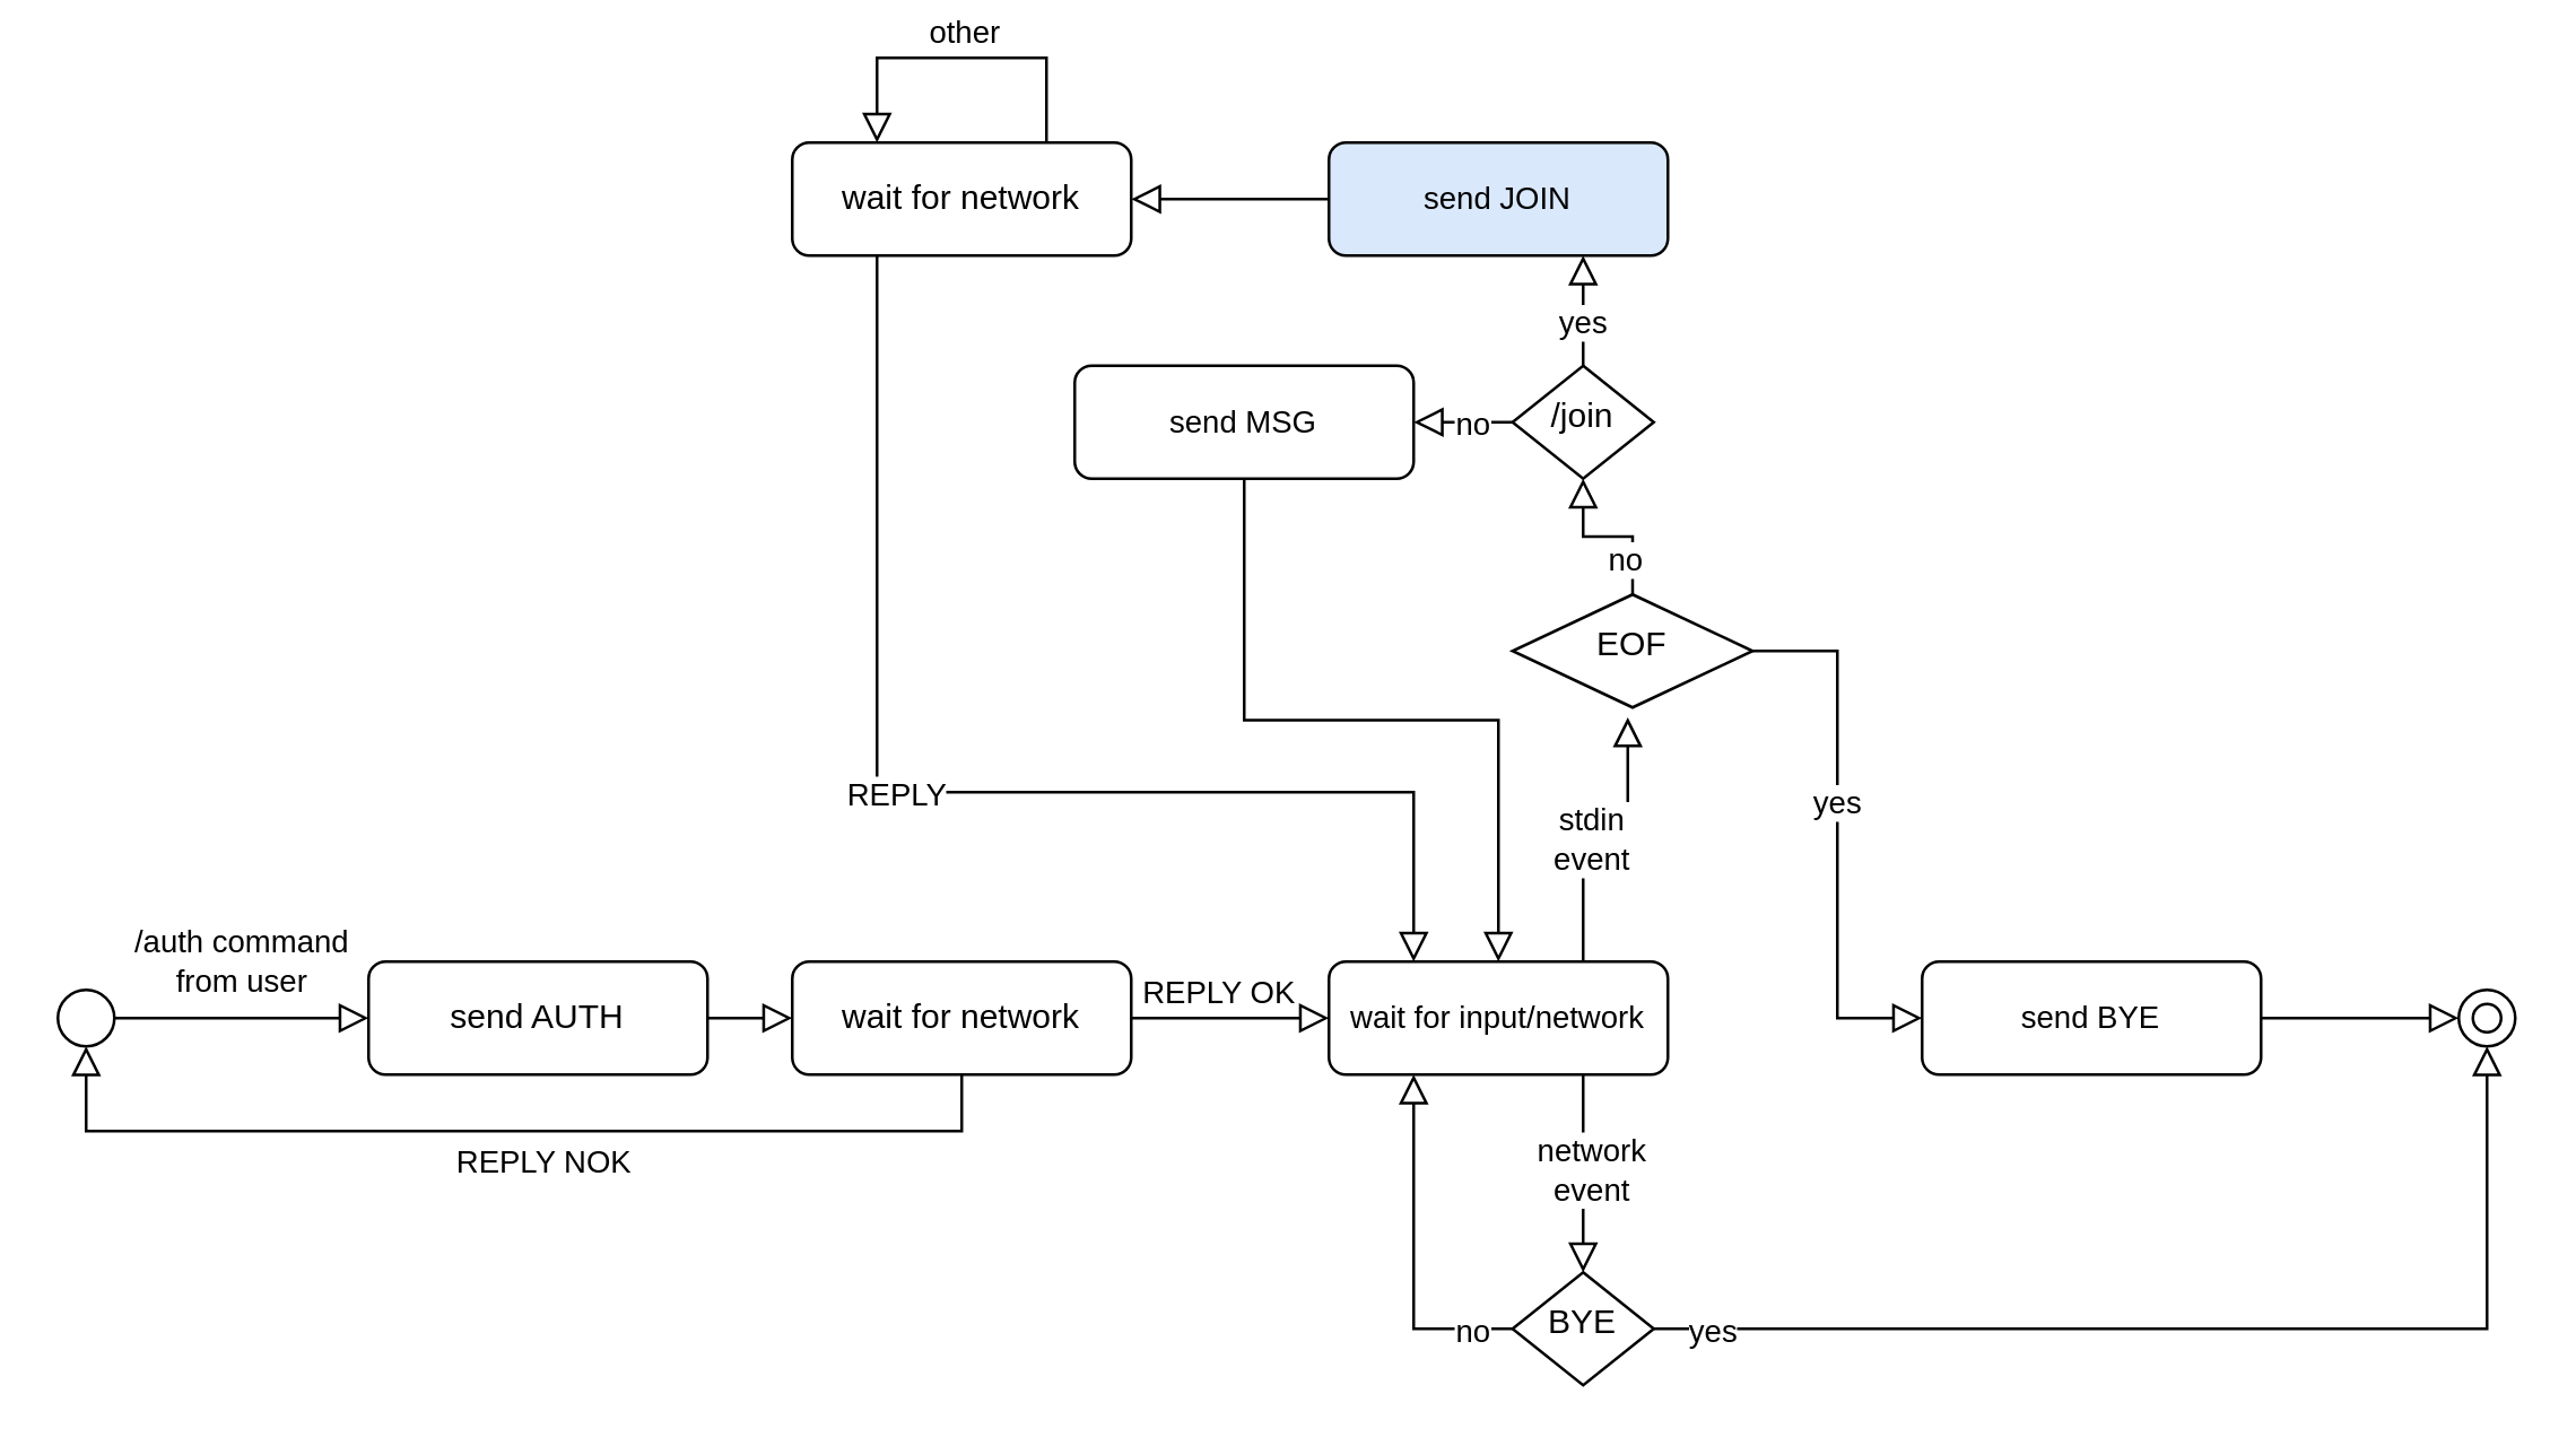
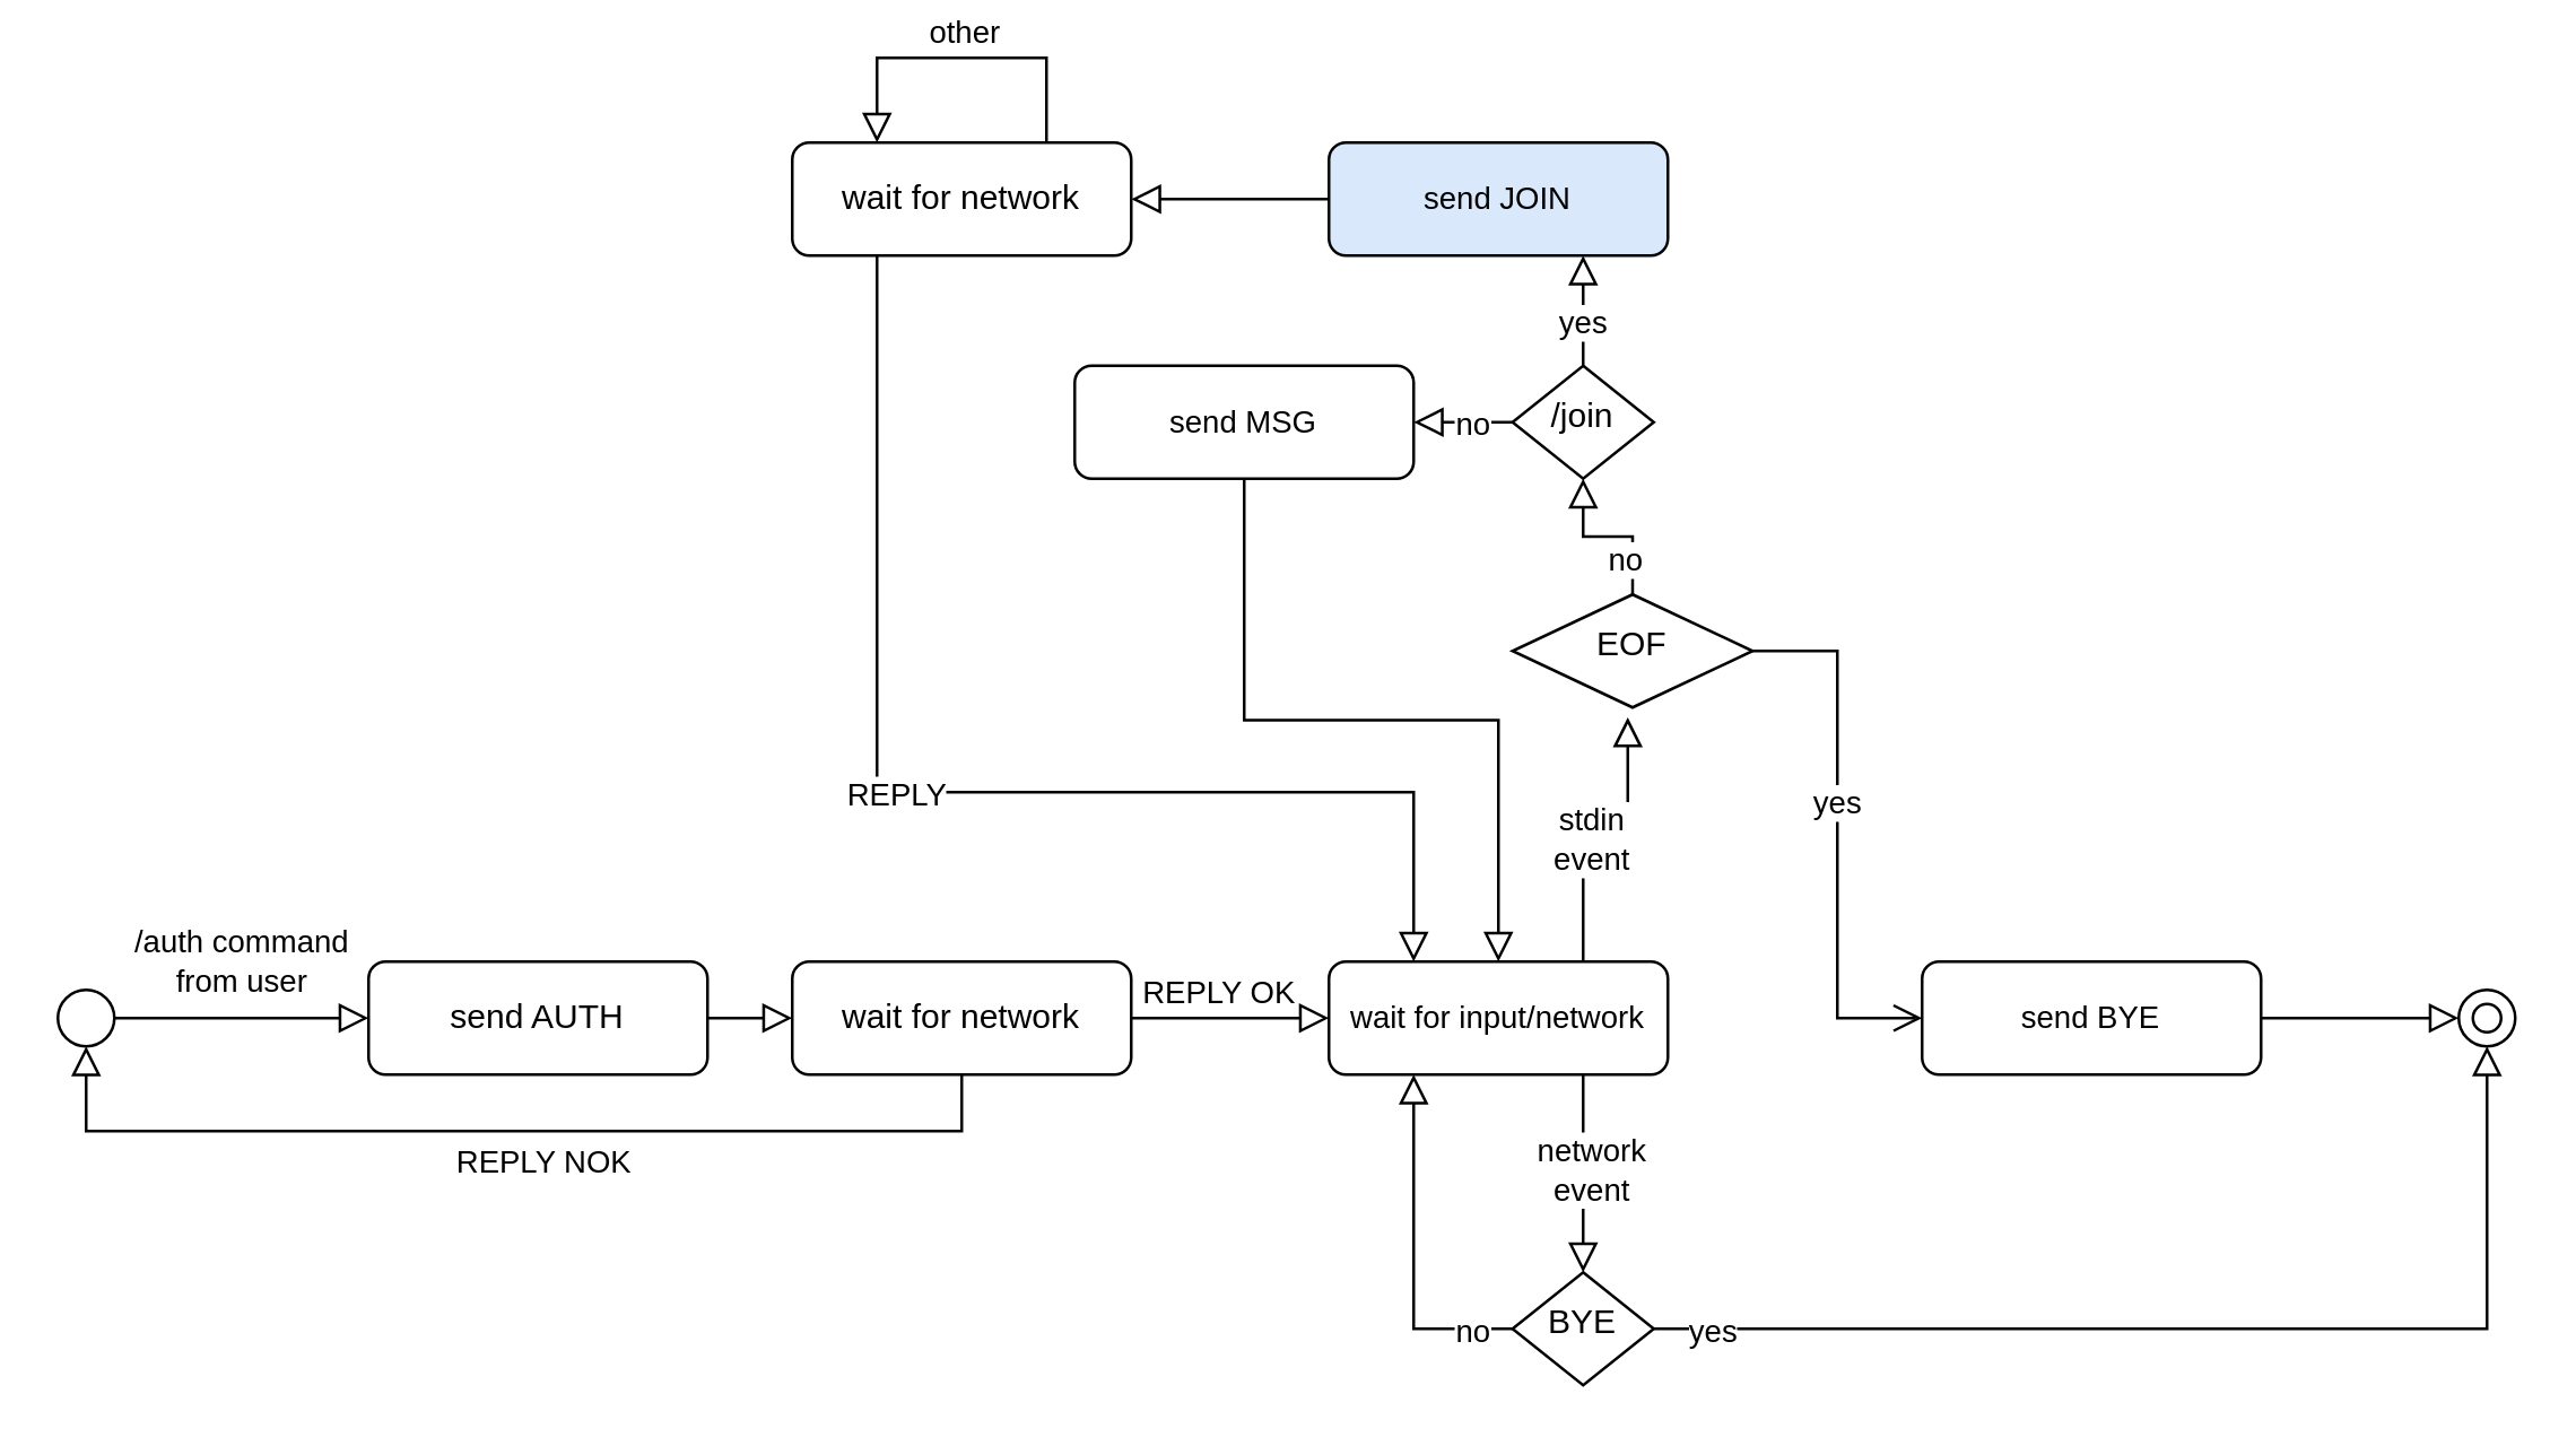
- <mxCell id="37" value="" style="rounded=0;html=1;jettySize=auto;orthogonalLoop=1;fontSize=11;endArrow=block;endFill=0;endSize=8;strokeWidth=1;shadow=0;labelBackgroundColor=none;edgeStyle=orthogonalEdgeStyle;exitX=1;exitY=0.5;exitDx=0;exitDy=0;entryX=0;entryY=0.5;entryDx=0;entryDy=0;" edge="1" parent="1" source="29" target="34"><mxGeometry y="20" relative="1" as="geometry"><mxPoint as="offset" /><mxPoint x="690" y="140" as="sourcePoint" /><mxPoint x="750" y="311" as="targetPoint" /></mxGeometry></mxCell>
+ <mxCell id="37" value="" style="rounded=0;html=1;jettySize=auto;orthogonalLoop=1;fontSize=11;endArrow=open;endFill=0;endSize=8;strokeWidth=1;shadow=0;labelBackgroundColor=none;edgeStyle=orthogonalEdgeStyle;exitX=1;exitY=0.5;exitDx=0;exitDy=0;entryX=0;entryY=0.5;entryDx=0;entryDy=0;" edge="1" parent="1" source="29" target="34"><mxGeometry y="20" relative="1" as="geometry"><mxPoint as="offset" /><mxPoint x="690" y="140" as="sourcePoint" /><mxPoint x="750" y="311" as="targetPoint" /></mxGeometry></mxCell>
